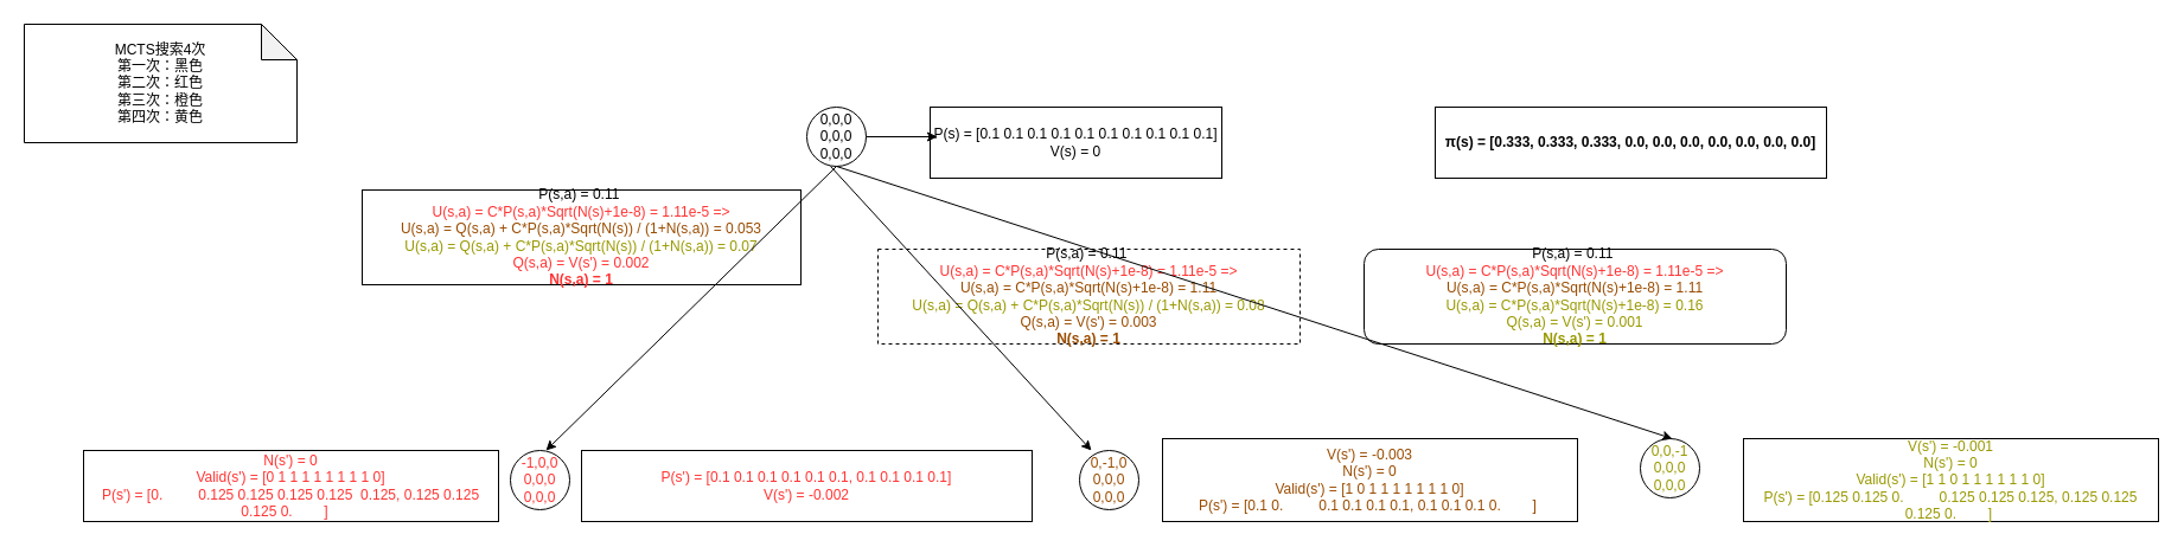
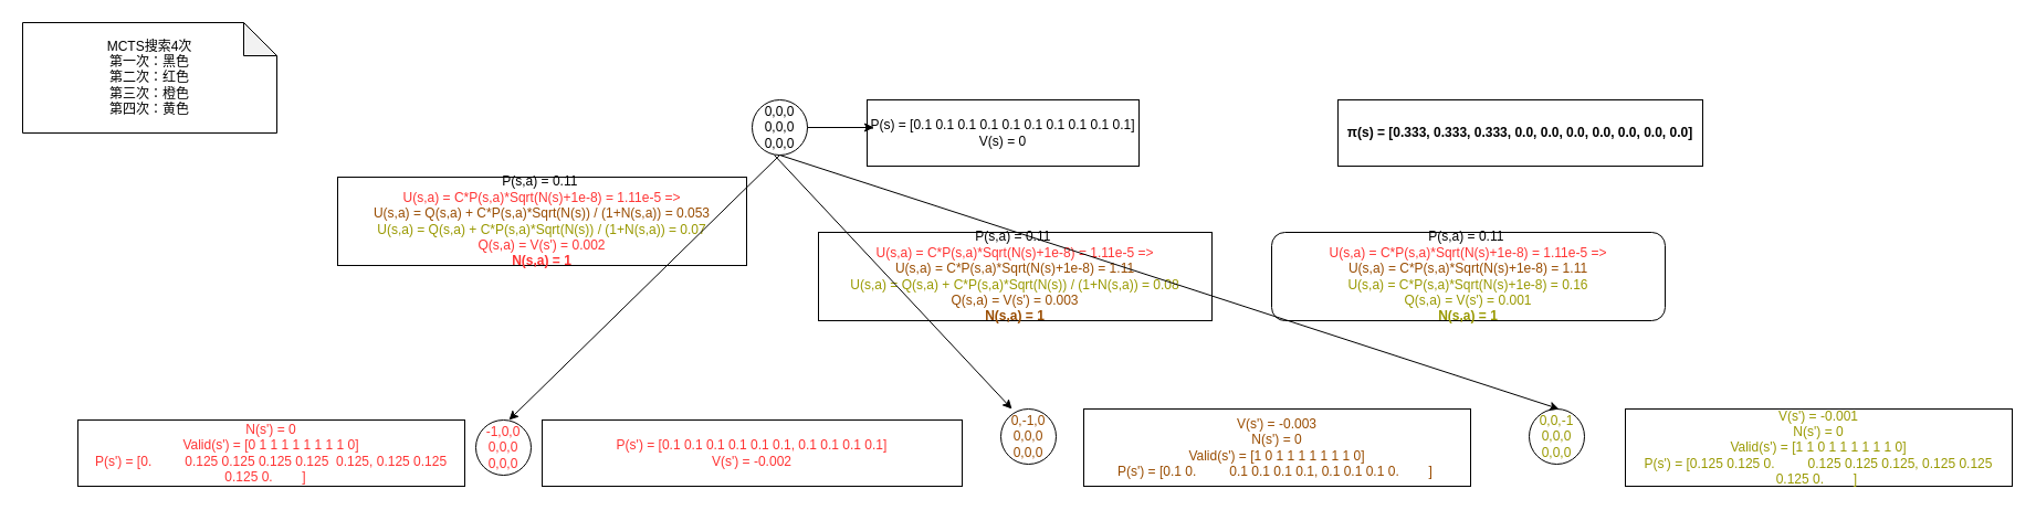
- <mxCell id="10" value="P(s,a) = 0.11&amp;nbsp;&lt;br&gt;&lt;span style=&quot;color: rgb(255 , 51 , 51)&quot;&gt;U(s,a) = C*P(s,a)*Sqrt(N(s)+1e-8) =&amp;nbsp;1.11e-5 =&amp;gt;&lt;br&gt;&lt;/span&gt;&lt;font color=&quot;#994c00&quot;&gt;U(s,a) = C*P(s,a)*Sqrt(N(s)+1e-8) =&amp;nbsp;1.11&lt;br&gt;&lt;/font&gt;&lt;span style=&quot;color: rgb(153 , 153 , 0)&quot;&gt;U(s,a) = Q(s,a) + C*P(s,a)*Sqrt(N(s)) / (1+N(s,a)) =&amp;nbsp;0.08&lt;/span&gt;&lt;font color=&quot;#994c00&quot;&gt;&lt;br&gt;Q(s,a) = V(s') =&amp;nbsp;&lt;/font&gt;&lt;span style=&quot;color: rgb(153 , 76 , 0)&quot;&gt;0.003&lt;/span&gt;&lt;font color=&quot;#994c00&quot;&gt;&lt;br&gt;&lt;b&gt;N(s,a) = 1&lt;/b&gt;&lt;/font&gt;&lt;span style=&quot;color: rgb(255 , 51 , 51)&quot;&gt;&lt;br&gt;&lt;/span&gt;" style="rounded=0;whiteSpace=wrap;html=1;dashed=1;" vertex="1" parent="1"><mxGeometry x="740" y="210" width="356" height="80" as="geometry" /></mxCell>
+ <mxCell id="10" value="P(s,a) = 0.11&amp;nbsp;&lt;br&gt;&lt;span style=&quot;color: rgb(255 , 51 , 51)&quot;&gt;U(s,a) = C*P(s,a)*Sqrt(N(s)+1e-8) =&amp;nbsp;1.11e-5 =&amp;gt;&lt;br&gt;&lt;/span&gt;&lt;font color=&quot;#994c00&quot;&gt;U(s,a) = C*P(s,a)*Sqrt(N(s)+1e-8) =&amp;nbsp;1.11&lt;br&gt;&lt;/font&gt;&lt;span style=&quot;color: rgb(153 , 153 , 0)&quot;&gt;U(s,a) = Q(s,a) + C*P(s,a)*Sqrt(N(s)) / (1+N(s,a)) =&amp;nbsp;0.08&lt;/span&gt;&lt;font color=&quot;#994c00&quot;&gt;&lt;br&gt;Q(s,a) = V(s') =&amp;nbsp;&lt;/font&gt;&lt;span style=&quot;color: rgb(153 , 76 , 0)&quot;&gt;0.003&lt;/span&gt;&lt;font color=&quot;#994c00&quot;&gt;&lt;br&gt;&lt;b&gt;N(s,a) = 1&lt;/b&gt;&lt;/font&gt;&lt;span style=&quot;color: rgb(255 , 51 , 51)&quot;&gt;&lt;br&gt;&lt;/span&gt;" style="rounded=0;whiteSpace=wrap;html=1;" vertex="1" parent="1"><mxGeometry x="740" y="210" width="356" height="80" as="geometry" /></mxCell>
- <mxCell id="11" value="&lt;font color=&quot;#994c00&quot;&gt;0,-1,0&lt;br&gt;0,0,0&lt;br&gt;0,0,0&lt;/font&gt;" style="ellipse;whiteSpace=wrap;html=1;aspect=fixed;" vertex="1" parent="1"><mxGeometry x="910" y="380" width="50" height="50" as="geometry" /></mxCell>
+ <mxCell id="11" value="&lt;font color=&quot;#994c00&quot;&gt;0,-1,0&lt;br&gt;0,0,0&lt;br&gt;0,0,0&lt;/font&gt;" style="ellipse;whiteSpace=wrap;html=1;aspect=fixed;" vertex="1" parent="1"><mxGeometry x="905" y="370" width="50" height="50" as="geometry" /></mxCell>
